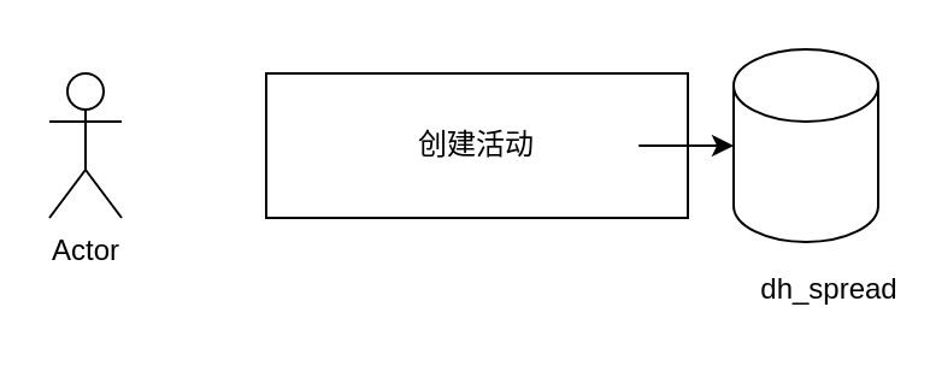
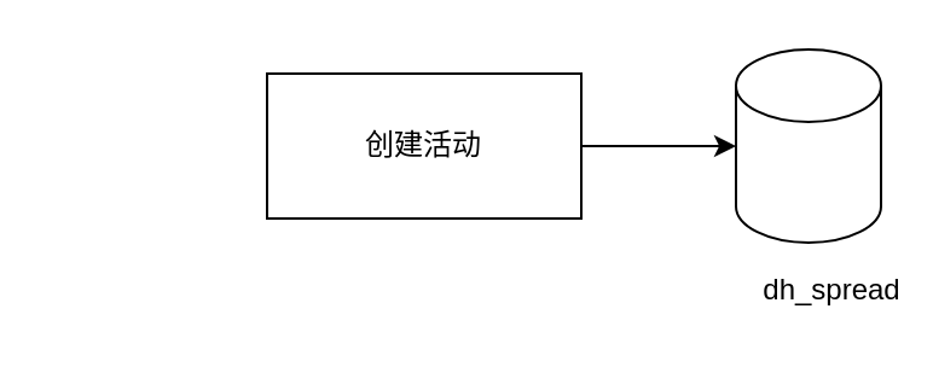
- <mxCell id="2" value="Actor" style="shape=umlActor;verticalLabelPosition=bottom;verticalAlign=top;html=1;outlineConnect=0;" vertex="1" parent="1"><mxGeometry x="20" y="30" width="30" height="60" as="geometry" /></mxCell>
- <mxCell id="3" value="创建活动" style="rounded=0;whiteSpace=wrap;html=1;" vertex="1" parent="1"><mxGeometry x="110" y="30" width="175" height="60" as="geometry" /></mxCell>
+ <mxCell id="3" value="创建活动" style="rounded=0;whiteSpace=wrap;html=1;" vertex="1" parent="1"><mxGeometry x="110" y="30" width="130" height="60" as="geometry" /></mxCell>
